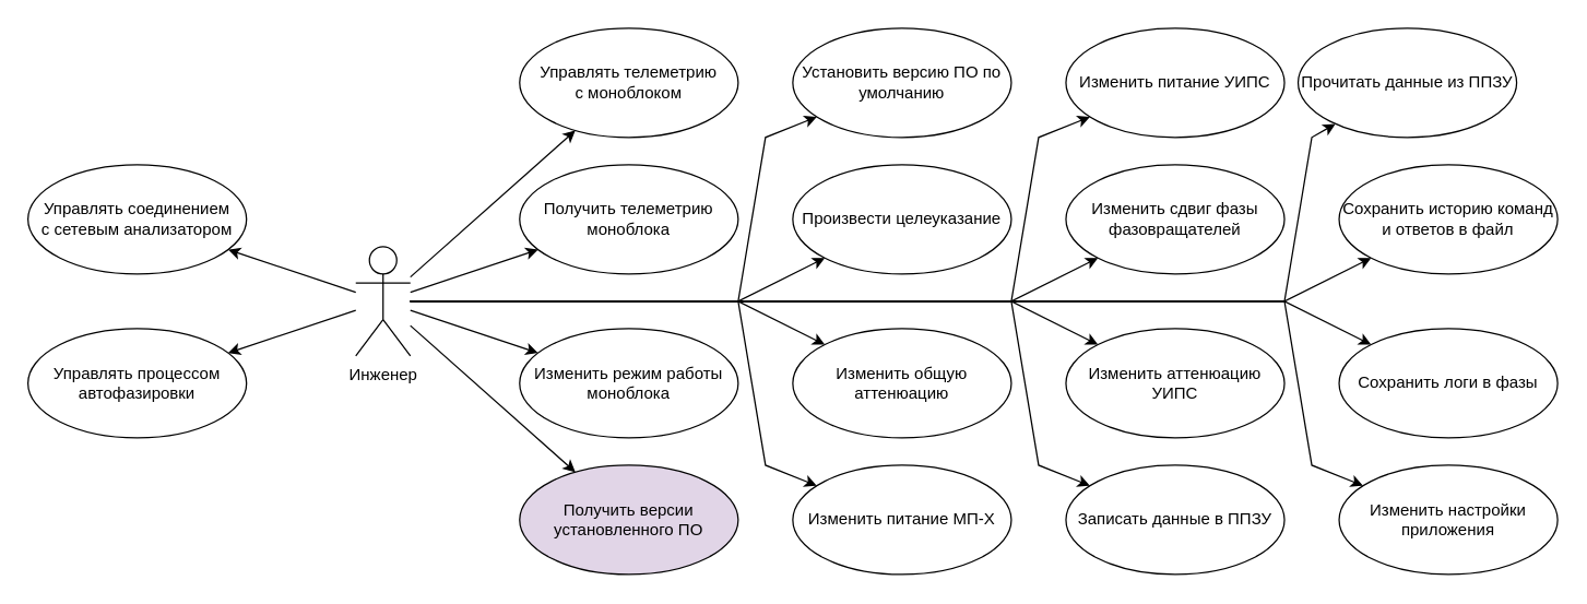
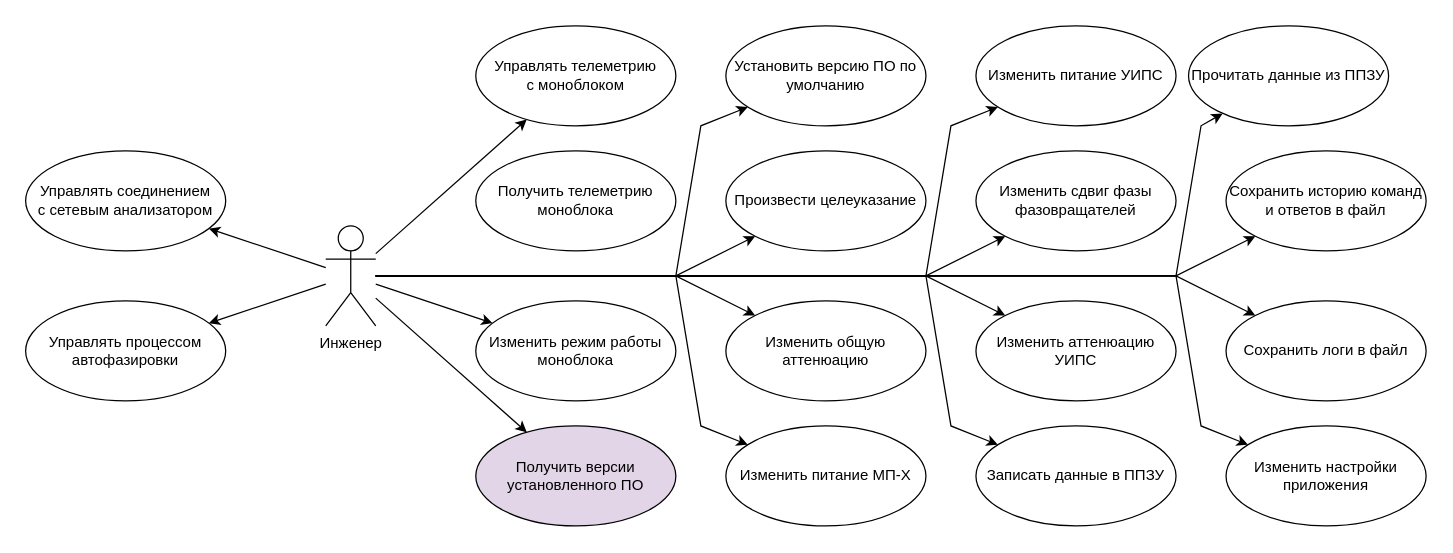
- <mxCell id="3" style="edgeStyle=none;rounded=0;orthogonalLoop=1;jettySize=auto;html=1;" parent="1" source="20" target="22" edge="1"><mxGeometry relative="1" as="geometry" /></mxCell>
- <mxCell id="35" value="Сохранить логи в фазы" style="ellipse;whiteSpace=wrap;html=1;" parent="1" vertex="1"><mxGeometry x="980" y="240" width="160" height="80" as="geometry" /></mxCell>
+ <mxCell id="35" value="Сохранить логи в файл" style="ellipse;whiteSpace=wrap;html=1;" parent="1" vertex="1"><mxGeometry x="980" y="240" width="160" height="80" as="geometry" /></mxCell>
